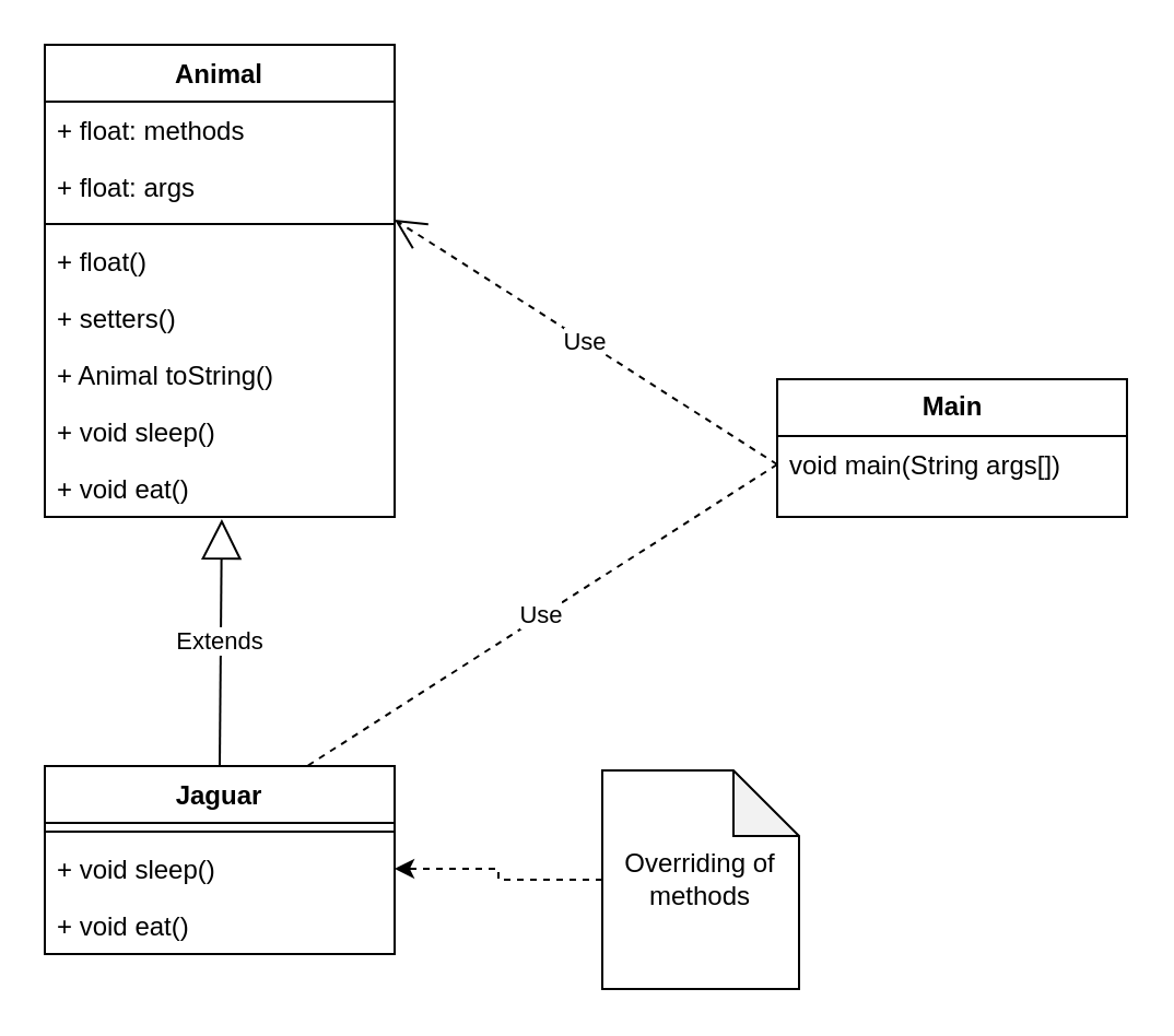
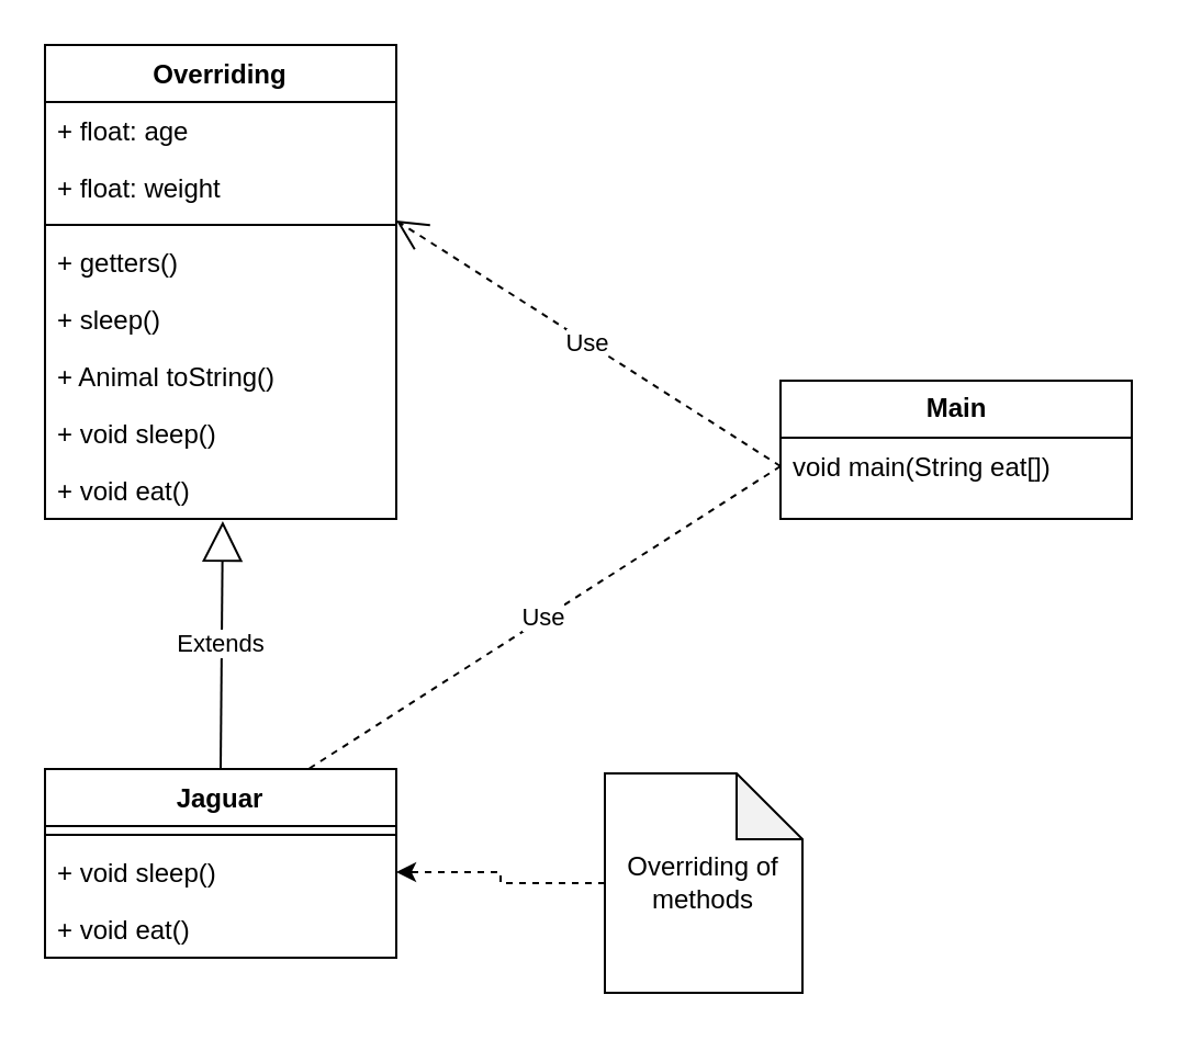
- <mxCell id="2" value="Animal" style="swimlane;fontStyle=1;align=center;verticalAlign=top;childLayout=stackLayout;horizontal=1;startSize=26;horizontalStack=0;resizeParent=1;resizeParentMax=0;resizeLast=0;collapsible=1;marginBottom=0;" vertex="1" parent="1"><mxGeometry x="20" y="20" width="160" height="216" as="geometry" /></mxCell>
+ <mxCell id="2" value="Overriding" style="swimlane;fontStyle=1;align=center;verticalAlign=top;childLayout=stackLayout;horizontal=1;startSize=26;horizontalStack=0;resizeParent=1;resizeParentMax=0;resizeLast=0;collapsible=1;marginBottom=0;" vertex="1" parent="1"><mxGeometry x="20" y="20" width="160" height="216" as="geometry" /></mxCell>
- <mxCell id="3" value="+ float: methods" style="text;strokeColor=none;fillColor=none;align=left;verticalAlign=top;spacingLeft=4;spacingRight=4;overflow=hidden;rotatable=0;points=[[0,0.5],[1,0.5]];portConstraint=eastwest;" vertex="1" parent="2"><mxGeometry y="26" width="160" height="26" as="geometry" /></mxCell>
+ <mxCell id="3" value="+ float: age" style="text;strokeColor=none;fillColor=none;align=left;verticalAlign=top;spacingLeft=4;spacingRight=4;overflow=hidden;rotatable=0;points=[[0,0.5],[1,0.5]];portConstraint=eastwest;" vertex="1" parent="2"><mxGeometry y="26" width="160" height="26" as="geometry" /></mxCell>
- <mxCell id="4" value="+ float: args" style="text;strokeColor=none;fillColor=none;align=left;verticalAlign=top;spacingLeft=4;spacingRight=4;overflow=hidden;rotatable=0;points=[[0,0.5],[1,0.5]];portConstraint=eastwest;" vertex="1" parent="2"><mxGeometry y="52" width="160" height="26" as="geometry" /></mxCell>
+ <mxCell id="4" value="+ float: weight" style="text;strokeColor=none;fillColor=none;align=left;verticalAlign=top;spacingLeft=4;spacingRight=4;overflow=hidden;rotatable=0;points=[[0,0.5],[1,0.5]];portConstraint=eastwest;" vertex="1" parent="2"><mxGeometry y="52" width="160" height="26" as="geometry" /></mxCell>
- <mxCell id="6" value="+ float()" style="text;strokeColor=none;fillColor=none;align=left;verticalAlign=top;spacingLeft=4;spacingRight=4;overflow=hidden;rotatable=0;points=[[0,0.5],[1,0.5]];portConstraint=eastwest;" vertex="1" parent="2"><mxGeometry y="86" width="160" height="26" as="geometry" /></mxCell>
+ <mxCell id="6" value="+ getters()" style="text;strokeColor=none;fillColor=none;align=left;verticalAlign=top;spacingLeft=4;spacingRight=4;overflow=hidden;rotatable=0;points=[[0,0.5],[1,0.5]];portConstraint=eastwest;" vertex="1" parent="2"><mxGeometry y="86" width="160" height="26" as="geometry" /></mxCell>
- <mxCell id="7" value="+ setters()" style="text;strokeColor=none;fillColor=none;align=left;verticalAlign=top;spacingLeft=4;spacingRight=4;overflow=hidden;rotatable=0;points=[[0,0.5],[1,0.5]];portConstraint=eastwest;" vertex="1" parent="2"><mxGeometry y="112" width="160" height="26" as="geometry" /></mxCell>
+ <mxCell id="7" value="+ sleep()" style="text;strokeColor=none;fillColor=none;align=left;verticalAlign=top;spacingLeft=4;spacingRight=4;overflow=hidden;rotatable=0;points=[[0,0.5],[1,0.5]];portConstraint=eastwest;" vertex="1" parent="2"><mxGeometry y="112" width="160" height="26" as="geometry" /></mxCell>
- <mxCell id="19" value="void main(String args[])" style="text;html=1;strokeColor=none;fillColor=none;align=left;verticalAlign=top;spacingLeft=4;spacingRight=4;whiteSpace=wrap;overflow=hidden;rotatable=0;points=[[0,0.5],[1,0.5]];portConstraint=eastwest;" vertex="1" parent="18"><mxGeometry y="26" width="160" height="26" as="geometry" /></mxCell>
+ <mxCell id="19" value="void main(String eat[])" style="text;html=1;strokeColor=none;fillColor=none;align=left;verticalAlign=top;spacingLeft=4;spacingRight=4;whiteSpace=wrap;overflow=hidden;rotatable=0;points=[[0,0.5],[1,0.5]];portConstraint=eastwest;" vertex="1" parent="18"><mxGeometry y="26" width="160" height="26" as="geometry" /></mxCell>
